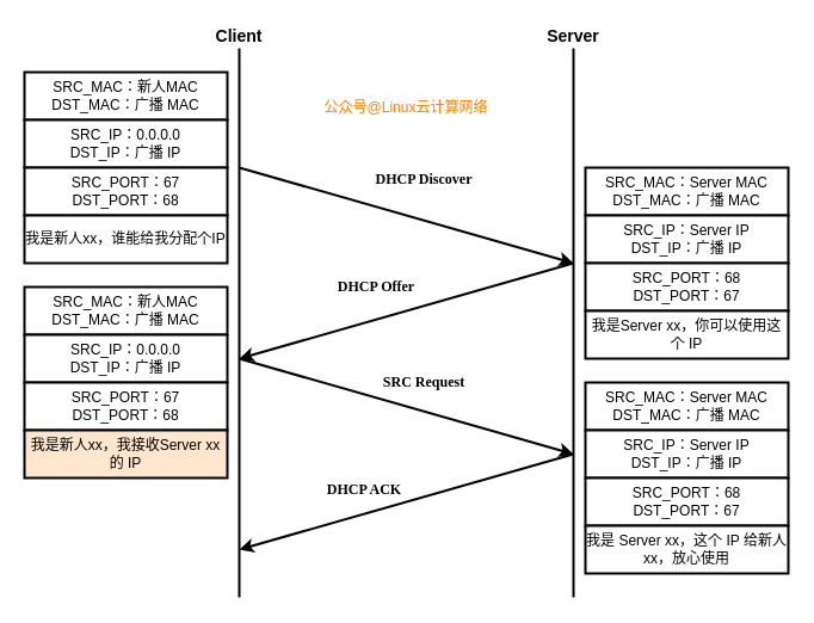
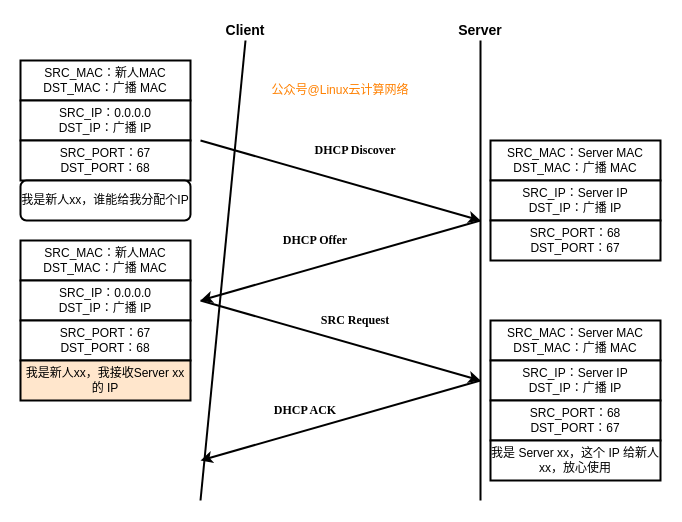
- <mxCell id="32" value="&lt;font style=&quot;font-size: 14px&quot;&gt;&lt;b&gt;Client&lt;/b&gt;&lt;/font&gt;" style="text;html=1;strokeColor=none;fillColor=none;align=center;verticalAlign=middle;whiteSpace=wrap;rounded=0;strokeWidth=2;" vertex="1" parent="1"><mxGeometry x="180" y="20" width="40" height="20" as="geometry" /></mxCell>
+ <mxCell id="32" value="&lt;font style=&quot;font-size: 14px&quot;&gt;&lt;b&gt;Client&lt;/b&gt;&lt;/font&gt;" style="text;html=1;strokeColor=none;fillColor=none;align=center;verticalAlign=middle;whiteSpace=wrap;rounded=0;strokeWidth=2;" vertex="1" parent="1"><mxGeometry x="225" y="20" width="40" height="20" as="geometry" /></mxCell>
- <mxCell id="10" value="我是新人xx，谁能给我分配个IP" style="rounded=0;whiteSpace=wrap;html=1;strokeWidth=2;" parent="6" vertex="1"><mxGeometry y="120" width="170" height="40" as="geometry" /></mxCell>
+ <mxCell id="10" value="我是新人xx，谁能给我分配个IP" style="whiteSpace=wrap;html=1;strokeWidth=2;rounded=1;" parent="6" vertex="1"><mxGeometry y="120" width="170" height="40" as="geometry" /></mxCell>
- <mxCell id="15" value="我是Server xx，你可以使用这个 IP" style="rounded=0;whiteSpace=wrap;html=1;strokeWidth=2;" parent="11" vertex="1"><mxGeometry y="120" width="170" height="40" as="geometry" /></mxCell>
